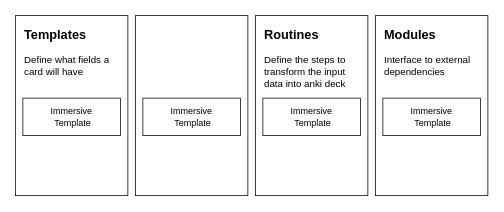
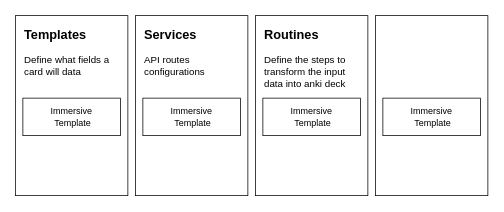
- <mxCell id="3" value="&lt;h1 style=&quot;margin-top: 0px; font-size: 17px;&quot;&gt;&lt;span style=&quot;background-color: initial;&quot;&gt;&lt;font style=&quot;font-size: 17px;&quot;&gt;Templates&lt;/font&gt;&lt;/span&gt;&lt;/h1&gt;&lt;h1 style=&quot;margin-top: 0px; margin-bottom: 1.08px; line-height: 50%;&quot;&gt;&lt;span style=&quot;background-color: initial; font-weight: normal;&quot;&gt;&lt;font style=&quot;font-size: 13px;&quot;&gt;Define what fields a card will have&lt;/font&gt;&lt;/span&gt;&lt;br&gt;&lt;/h1&gt;" style="text;html=1;whiteSpace=wrap;overflow=hidden;rounded=0;" parent="1" vertex="1"><mxGeometry x="30" y="30" width="130" height="90" as="geometry" /></mxCell>
+ <mxCell id="3" value="&lt;h1 style=&quot;margin-top: 0px; font-size: 17px;&quot;&gt;&lt;span style=&quot;background-color: initial;&quot;&gt;&lt;font style=&quot;font-size: 17px;&quot;&gt;Templates&lt;/font&gt;&lt;/span&gt;&lt;/h1&gt;&lt;h1 style=&quot;margin-top: 0px; margin-bottom: 1.08px; line-height: 50%;&quot;&gt;&lt;span style=&quot;background-color: initial; font-weight: normal;&quot;&gt;&lt;font style=&quot;font-size: 13px;&quot;&gt;Define what fields a card will data&lt;/font&gt;&lt;/span&gt;&lt;br&gt;&lt;/h1&gt;" style="text;html=1;whiteSpace=wrap;overflow=hidden;rounded=0;" parent="1" vertex="1"><mxGeometry x="30" y="30" width="130" height="90" as="geometry" /></mxCell>
+ <mxCell id="6" value="&lt;h1 style=&quot;margin-top: 0px; font-size: 17px;&quot;&gt;&lt;span style=&quot;background-color: initial;&quot;&gt;Services&lt;/span&gt;&lt;/h1&gt;&lt;h1 style=&quot;margin-top: 0px; margin-bottom: 1.08px; line-height: 12px;&quot;&gt;&lt;span style=&quot;background-color: initial; font-weight: normal;&quot;&gt;&lt;font style=&quot;font-size: 13px;&quot;&gt;API routes configurations&lt;/font&gt;&lt;/span&gt;&lt;/h1&gt;" style="text;html=1;whiteSpace=wrap;overflow=hidden;rounded=0;" parent="1" vertex="1"><mxGeometry x="190" y="30" width="130" height="90" as="geometry" /></mxCell>
- <mxCell id="12" value="&lt;h1 style=&quot;margin-top: 0px; font-size: 17px;&quot;&gt;&lt;span style=&quot;background-color: initial;&quot;&gt;&lt;font style=&quot;font-size: 17px;&quot;&gt;Modules&lt;/font&gt;&lt;/span&gt;&lt;/h1&gt;&lt;h1 style=&quot;margin-top: 0px; margin-bottom: 1.08px; line-height: 50%;&quot;&gt;&lt;span style=&quot;background-color: initial; font-weight: normal;&quot;&gt;&lt;font style=&quot;font-size: 13px;&quot;&gt;Interface to external dependencies&lt;/font&gt;&lt;/span&gt;&lt;br&gt;&lt;/h1&gt;" style="text;html=1;whiteSpace=wrap;overflow=hidden;rounded=0;" parent="1" vertex="1"><mxGeometry x="510" y="30" width="130" height="90" as="geometry" /></mxCell>
